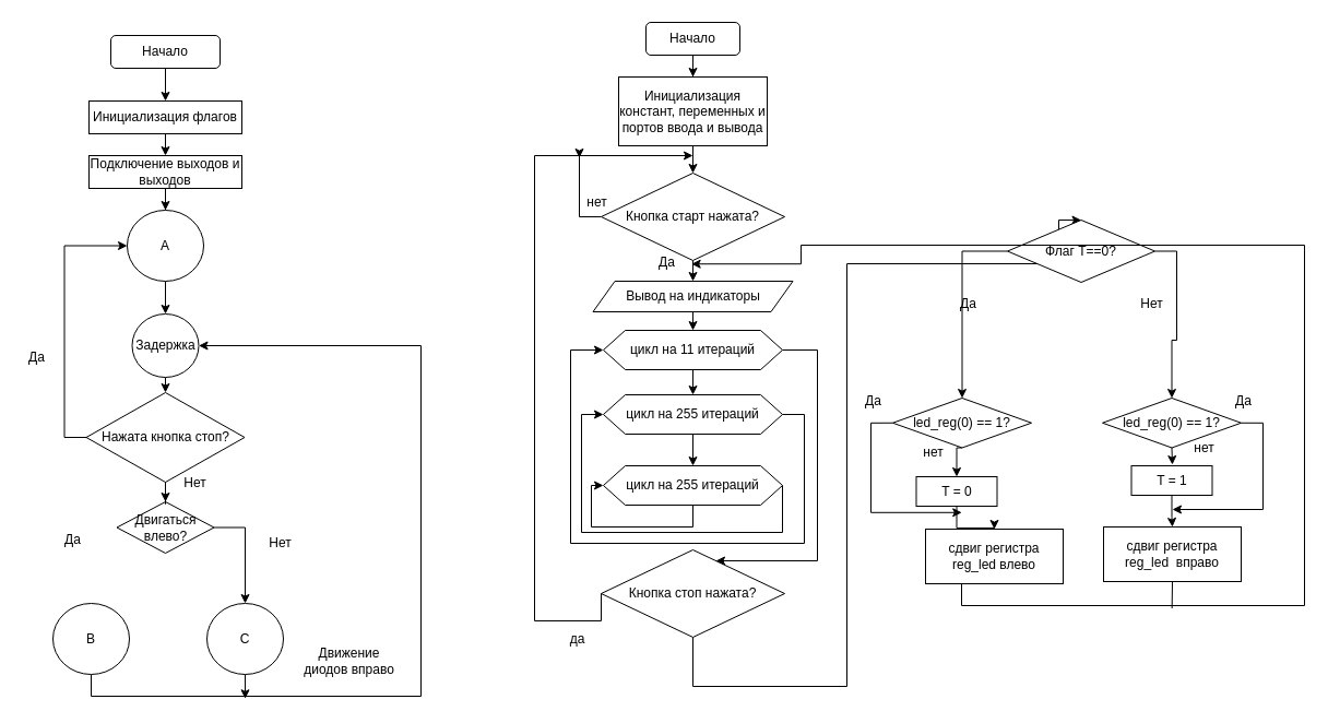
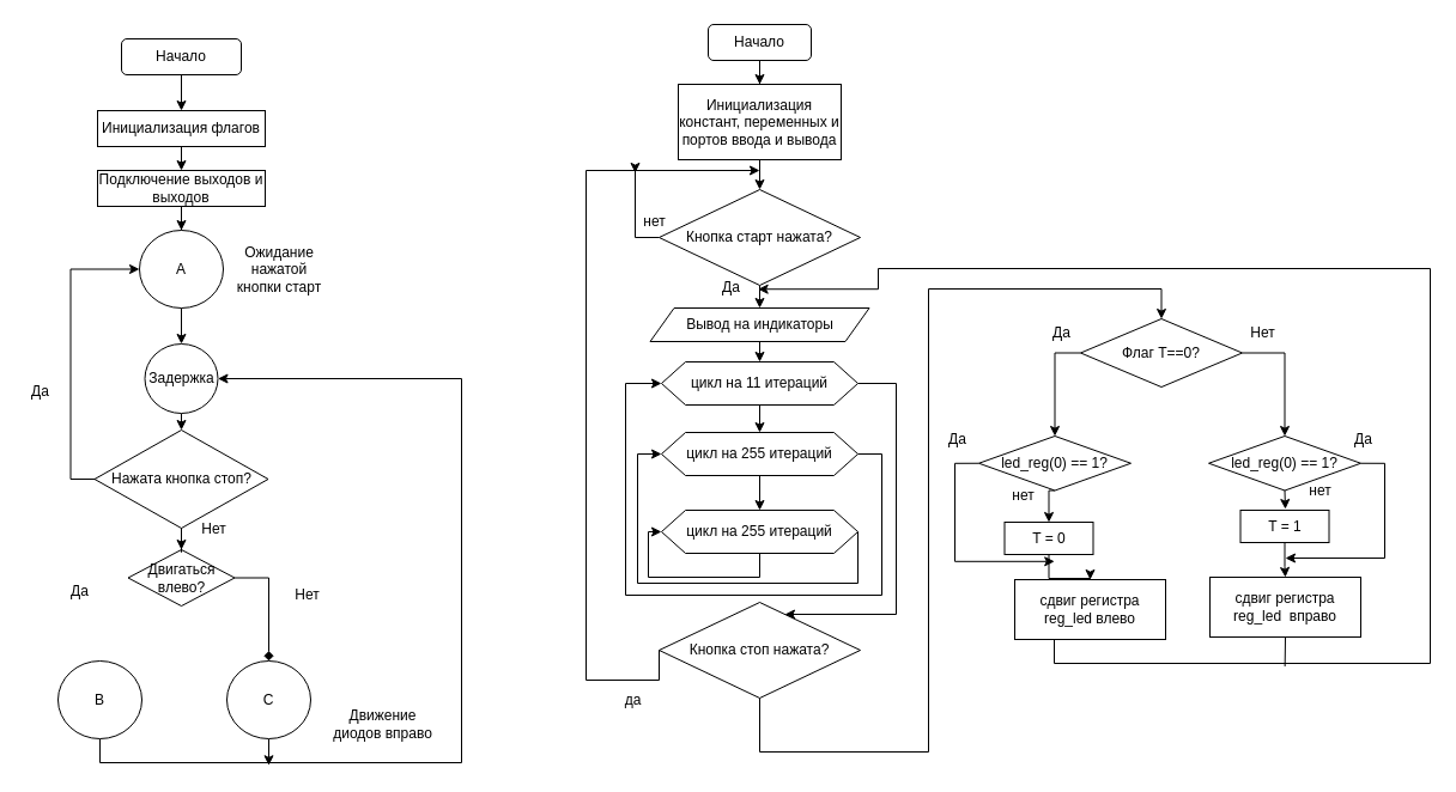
+ <mxCell id="12" value="Ожидание нажатой кнопки старт" style="text;html=1;strokeColor=none;fillColor=none;align=center;verticalAlign=middle;whiteSpace=wrap;rounded=0;" parent="1" vertex="1"><mxGeometry x="189" y="203" width="88" height="44" as="geometry" /></mxCell>
- <mxCell id="53" value="Флаг Т==0?" style="rhombus;whiteSpace=wrap;html=1;" parent="1" vertex="1"><mxGeometry x="922" y="201" width="135" height="57" as="geometry" /></mxCell>
+ <mxCell id="53" value="Флаг Т==0?" style="rhombus;whiteSpace=wrap;html=1;" parent="1" vertex="1"><mxGeometry x="902" y="266" width="135" height="57" as="geometry" /></mxCell>
- <mxCell id="16" style="edgeStyle=orthogonalEdgeStyle;rounded=0;orthogonalLoop=1;jettySize=auto;html=1;exitX=1;exitY=0.5;exitDx=0;exitDy=0;" parent="1" source="17" target="14" edge="1"><mxGeometry relative="1" as="geometry" /></mxCell>
+ <mxCell id="16" style="edgeStyle=orthogonalEdgeStyle;rounded=0;orthogonalLoop=1;jettySize=auto;html=1;exitX=1;exitY=0.5;exitDx=0;exitDy=0;endArrow=diamond;" parent="1" source="17" target="14" edge="1"><mxGeometry relative="1" as="geometry" /></mxCell>
